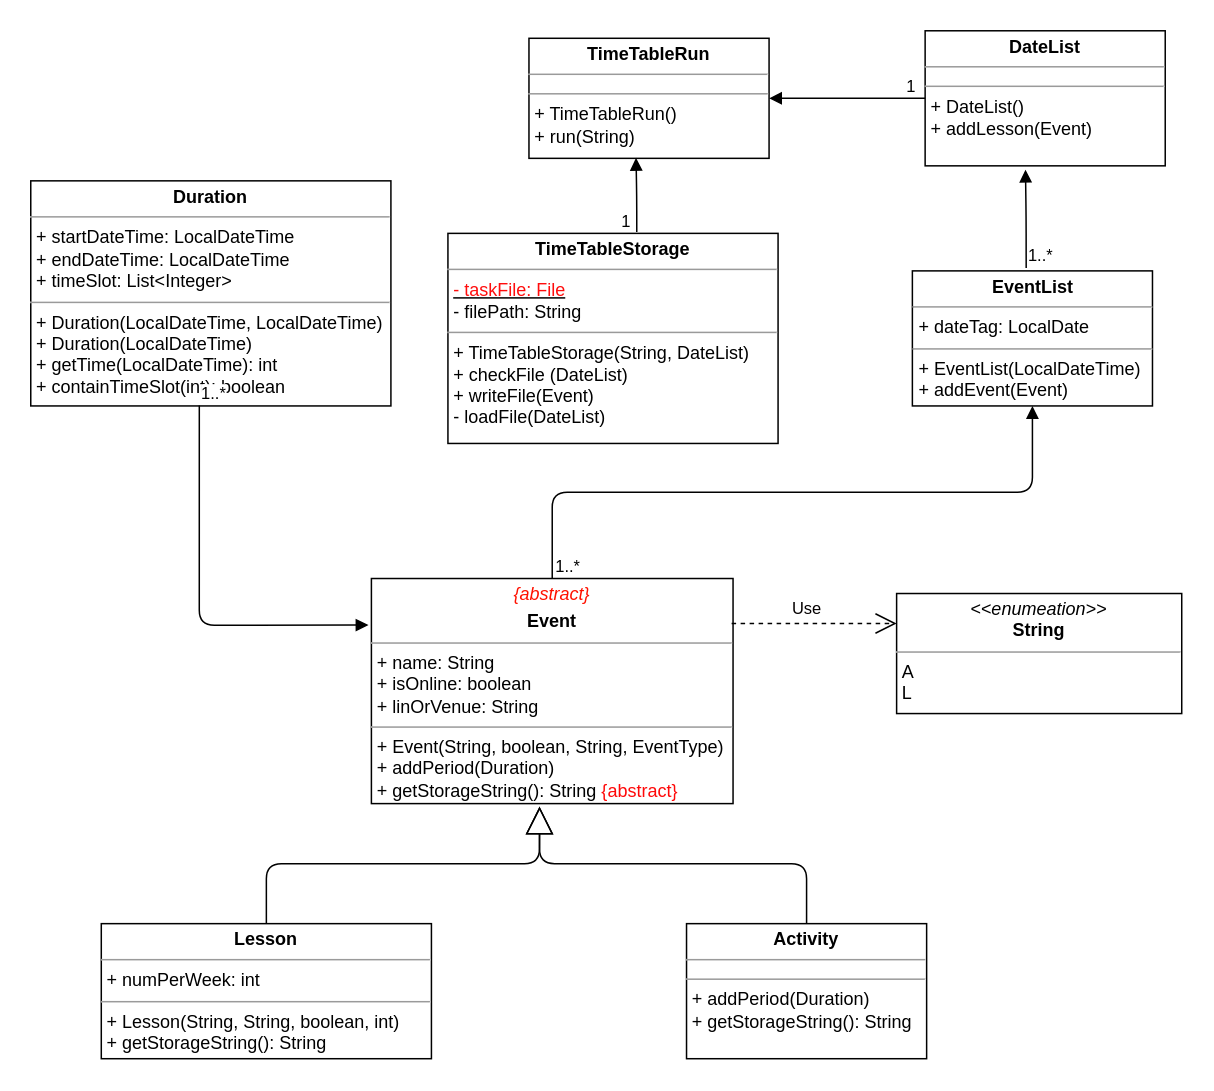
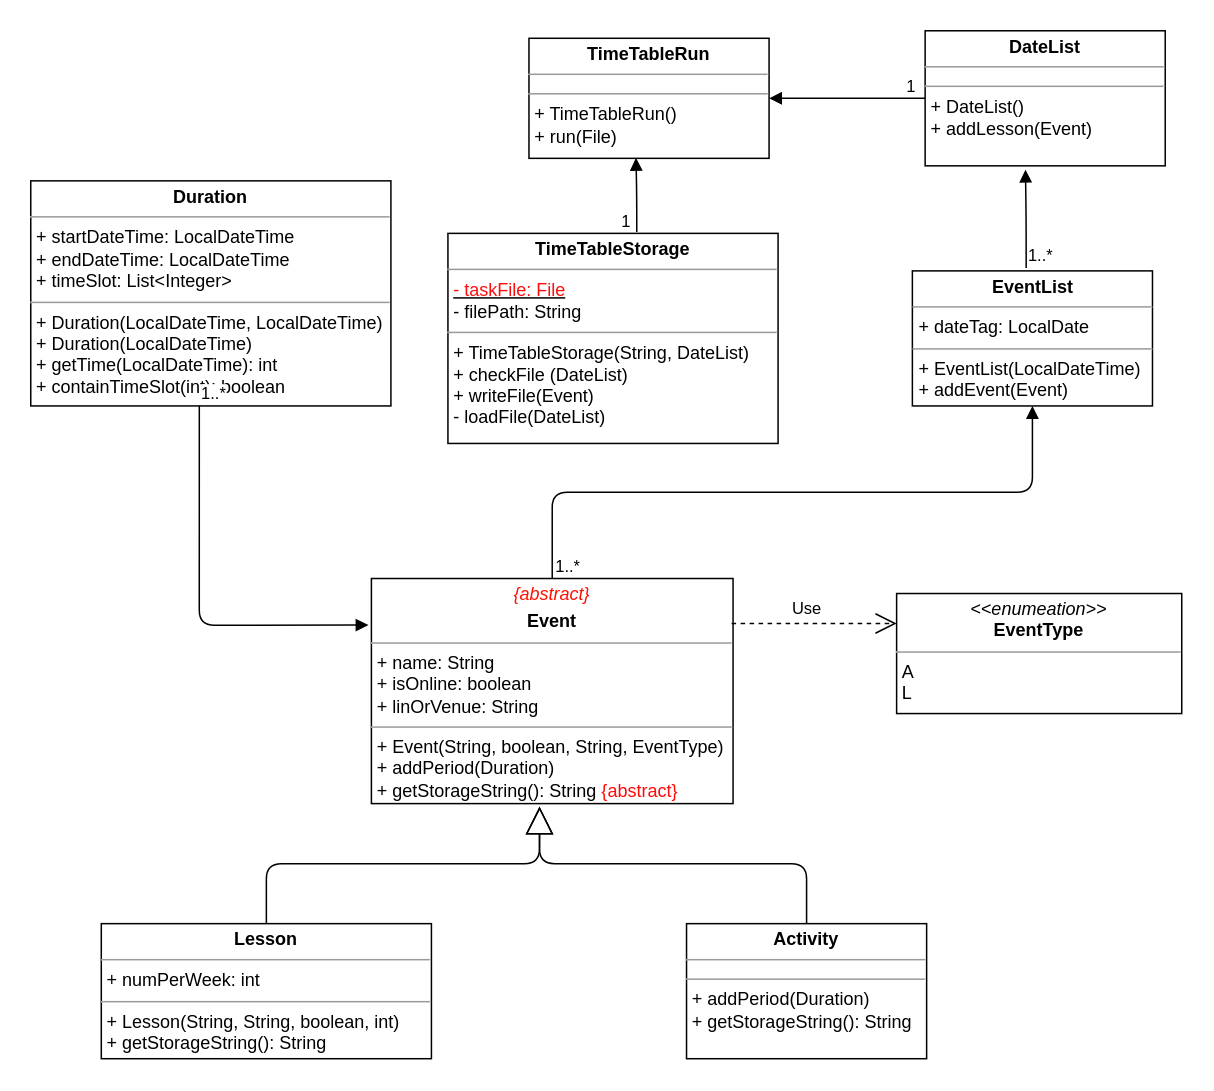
- <mxCell id="19" value="&lt;p style=&quot;margin: 0px ; margin-top: 4px ; text-align: center&quot;&gt;&lt;b&gt;TimeTableRun&lt;/b&gt;&lt;/p&gt;&lt;hr size=&quot;1&quot;&gt;&lt;p style=&quot;margin: 0px 0px 0px 4px ; line-height: 0%&quot;&gt;&lt;br&gt;&lt;/p&gt;&lt;hr size=&quot;1&quot;&gt;&lt;p style=&quot;margin: 0px ; margin-left: 4px&quot;&gt;+ TimeTableRun()&lt;/p&gt;&lt;p style=&quot;margin: 0px ; margin-left: 4px&quot;&gt;+ run(String)&lt;/p&gt;" style="verticalAlign=top;align=left;overflow=fill;fontSize=12;fontFamily=Helvetica;html=1;strokeColor=#000000;" vertex="1" parent="1"><mxGeometry x="352" y="25" width="160" height="80" as="geometry" /></mxCell>
+ <mxCell id="19" value="&lt;p style=&quot;margin: 0px ; margin-top: 4px ; text-align: center&quot;&gt;&lt;b&gt;TimeTableRun&lt;/b&gt;&lt;/p&gt;&lt;hr size=&quot;1&quot;&gt;&lt;p style=&quot;margin: 0px 0px 0px 4px ; line-height: 0%&quot;&gt;&lt;br&gt;&lt;/p&gt;&lt;hr size=&quot;1&quot;&gt;&lt;p style=&quot;margin: 0px ; margin-left: 4px&quot;&gt;+ TimeTableRun()&lt;/p&gt;&lt;p style=&quot;margin: 0px ; margin-left: 4px&quot;&gt;+ run(File)&lt;/p&gt;" style="verticalAlign=top;align=left;overflow=fill;fontSize=12;fontFamily=Helvetica;html=1;strokeColor=#000000;" vertex="1" parent="1"><mxGeometry x="352" y="25" width="160" height="80" as="geometry" /></mxCell>
- <mxCell id="7" value="&lt;p style=&quot;margin: 0px ; margin-top: 4px ; text-align: center&quot;&gt;&lt;i&gt;&amp;lt;&amp;lt;enumeation&amp;gt;&amp;gt;&lt;/i&gt;&lt;br&gt;&lt;b&gt;String&lt;/b&gt;&lt;/p&gt;&lt;hr size=&quot;1&quot;&gt;&lt;p style=&quot;margin: 0px ; margin-left: 4px&quot;&gt;A&lt;br&gt;L&lt;/p&gt;" style="verticalAlign=top;align=left;overflow=fill;fontSize=12;fontFamily=Helvetica;html=1;strokeColor=#000000;" vertex="1" parent="1"><mxGeometry x="597" y="395" width="190" height="80" as="geometry" /></mxCell>
+ <mxCell id="7" value="&lt;p style=&quot;margin: 0px ; margin-top: 4px ; text-align: center&quot;&gt;&lt;i&gt;&amp;lt;&amp;lt;enumeation&amp;gt;&amp;gt;&lt;/i&gt;&lt;br&gt;&lt;b&gt;EventType&lt;/b&gt;&lt;/p&gt;&lt;hr size=&quot;1&quot;&gt;&lt;p style=&quot;margin: 0px ; margin-left: 4px&quot;&gt;A&lt;br&gt;L&lt;/p&gt;" style="verticalAlign=top;align=left;overflow=fill;fontSize=12;fontFamily=Helvetica;html=1;strokeColor=#000000;" vertex="1" parent="1"><mxGeometry x="597" y="395" width="190" height="80" as="geometry" /></mxCell>
